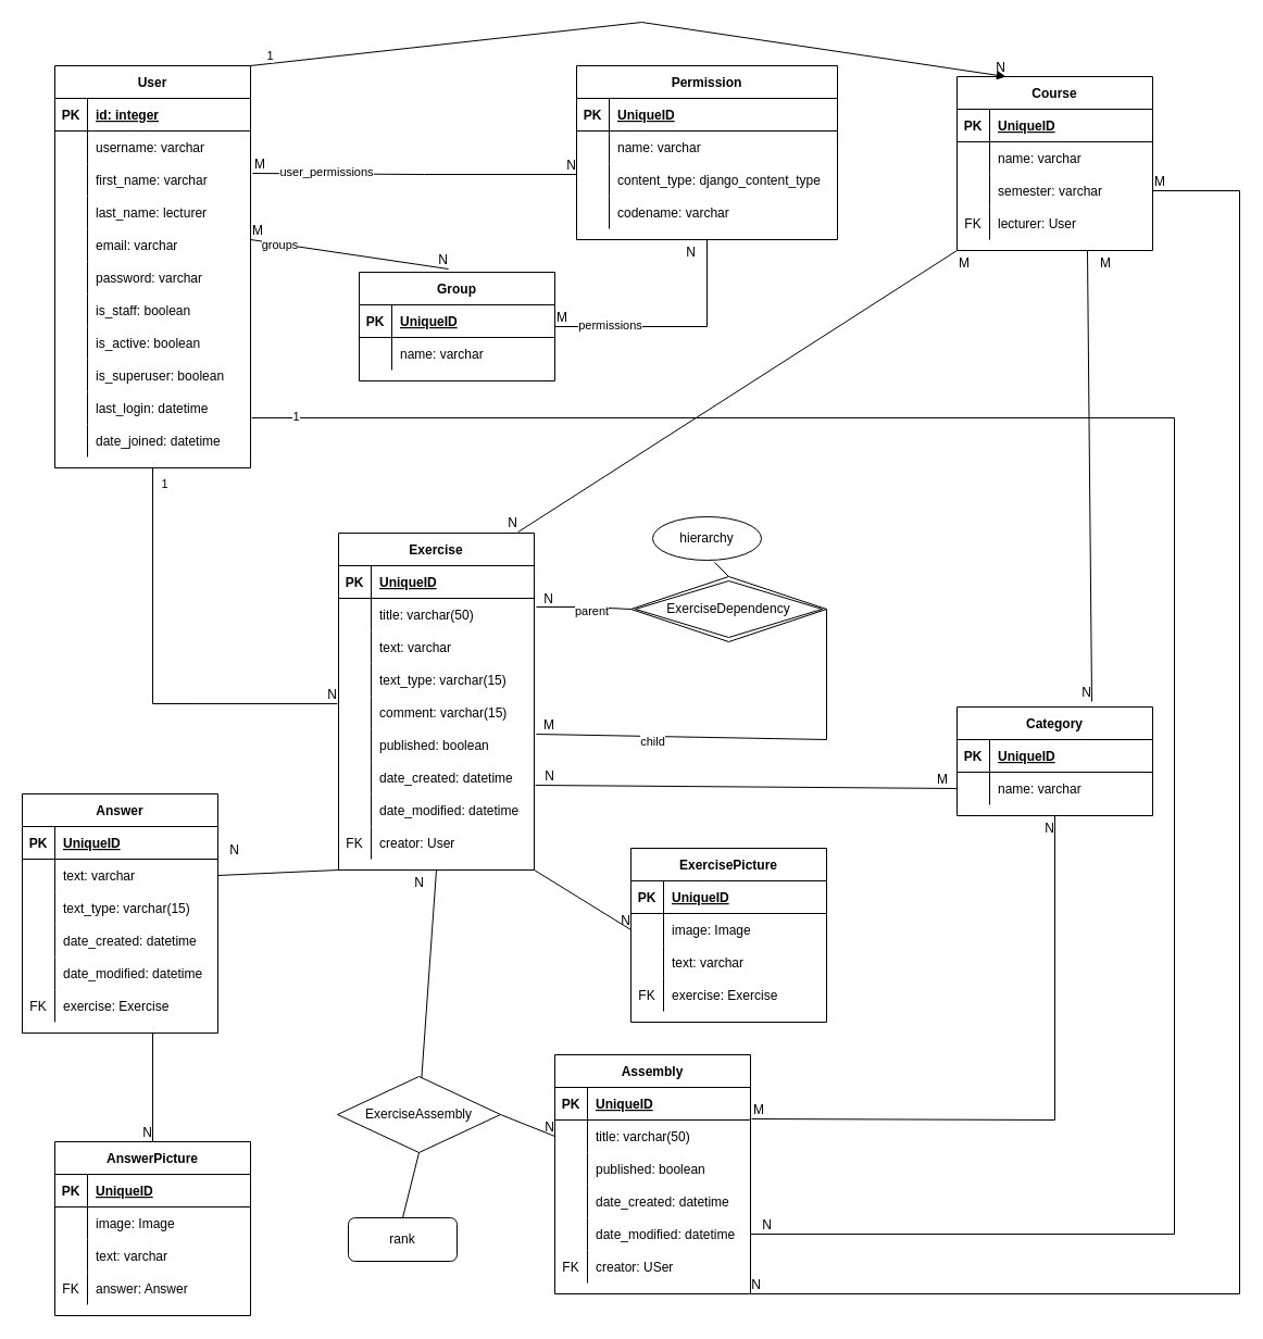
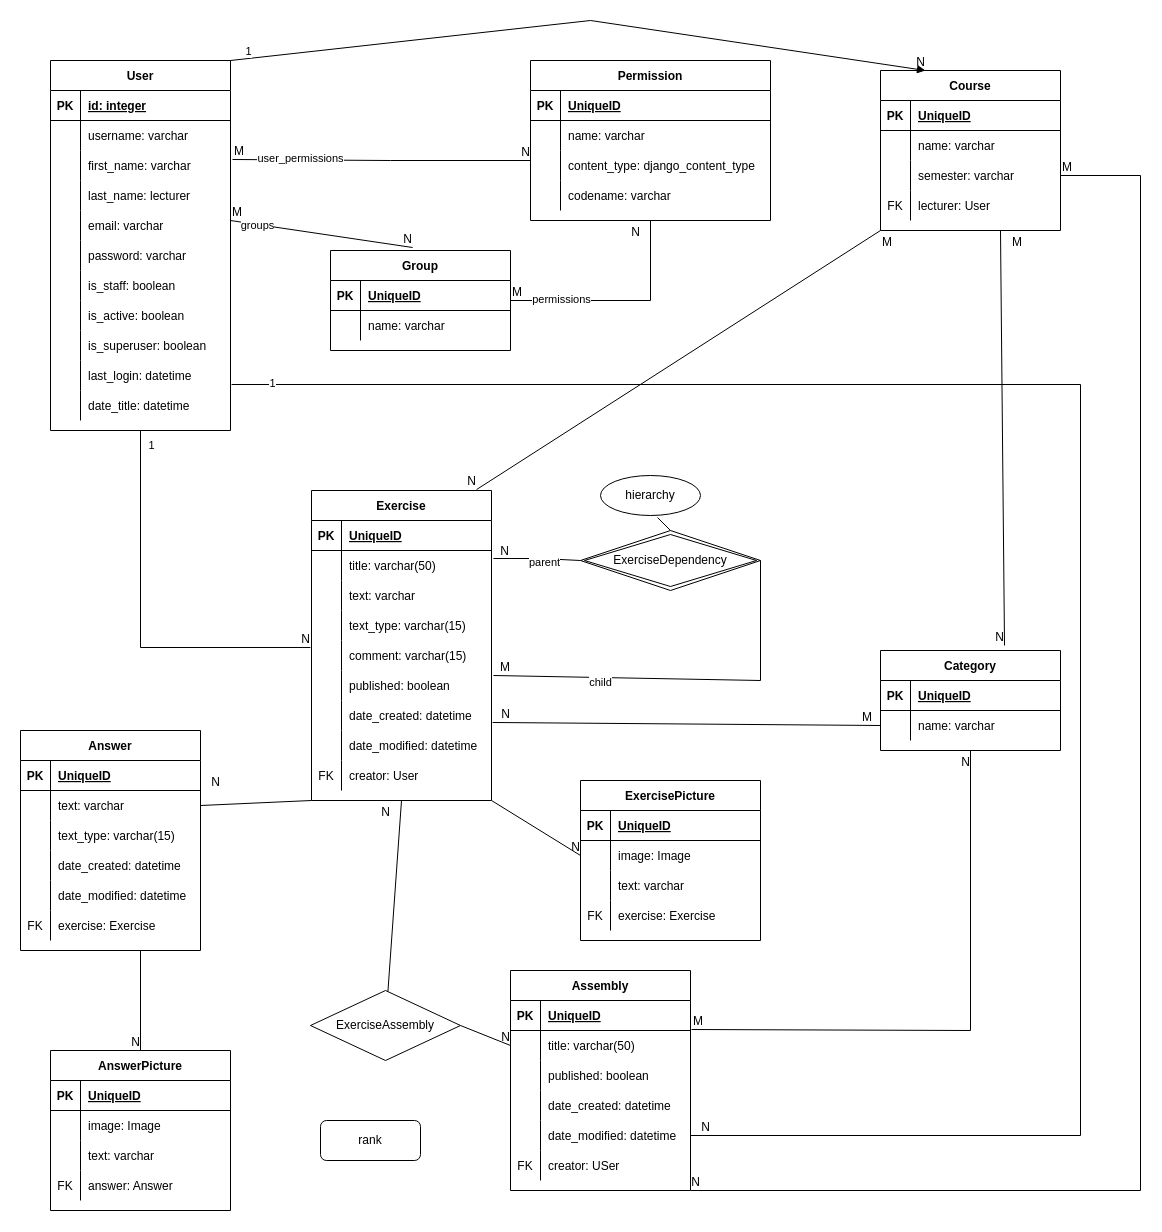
- <mxCell id="35" value="date_joined: datetime" style="shape=partialRectangle;connectable=0;fillColor=none;top=0;left=0;bottom=0;right=0;align=left;spacingLeft=6;overflow=hidden;" vertex="1" parent="33"><mxGeometry x="30" width="150" height="30" as="geometry"><mxRectangle width="150" height="30" as="alternateBounds" /></mxGeometry></mxCell>
+ <mxCell id="35" value="date_title: datetime" style="shape=partialRectangle;connectable=0;fillColor=none;top=0;left=0;bottom=0;right=0;align=left;spacingLeft=6;overflow=hidden;" vertex="1" parent="33"><mxGeometry x="30" width="150" height="30" as="geometry"><mxRectangle width="150" height="30" as="alternateBounds" /></mxGeometry></mxCell>
- <mxCell id="197" value="" style="endArrow=none;html=1;rounded=0;exitX=0.5;exitY=1;exitDx=0;exitDy=0;entryX=0.5;entryY=0;entryDx=0;entryDy=0;" edge="1" parent="1" source="191" target="196"><mxGeometry relative="1" as="geometry"><mxPoint x="520" y="990" as="sourcePoint" /><mxPoint x="680" y="990" as="targetPoint" /></mxGeometry></mxCell>
